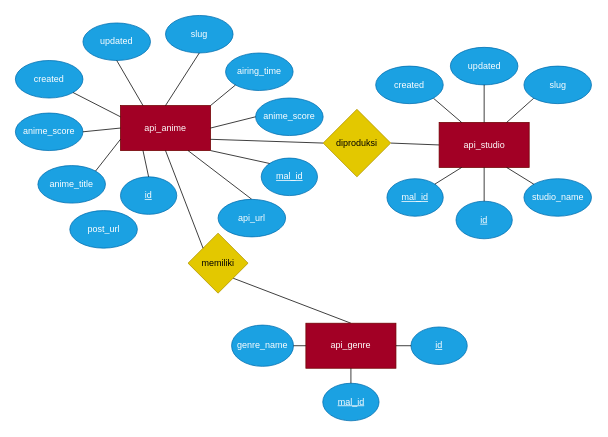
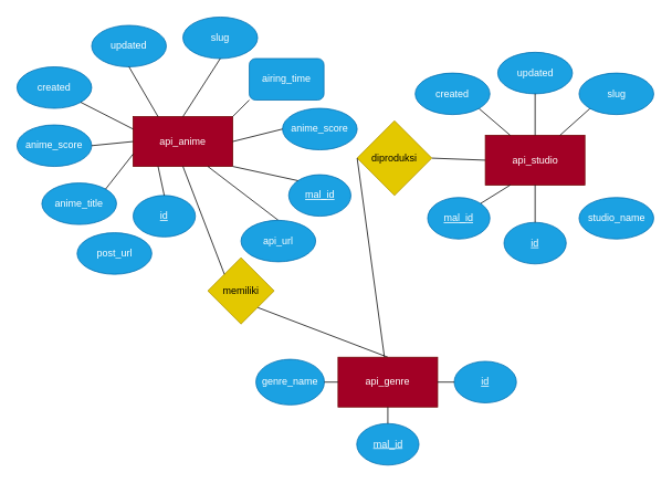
- <mxCell id="18" value="airing_time" style="ellipse;whiteSpace=wrap;html=1;fontStyle=0;fillColor=#1ba1e2;fontColor=#ffffff;strokeColor=#006EAF;" vertex="1" parent="6"><mxGeometry x="280" y="50" width="90" height="50" as="geometry" /></mxCell>
+ <mxCell id="18" value="airing_time" style="whiteSpace=wrap;html=1;fontStyle=0;fillColor=#1ba1e2;fontColor=#ffffff;strokeColor=#006EAF;rounded=1;" vertex="1" parent="6"><mxGeometry x="280" y="50" width="90" height="50" as="geometry" /></mxCell>
- <mxCell id="29" style="edgeStyle=none;html=1;exitX=0;exitY=0.5;exitDx=0;exitDy=0;entryX=1;entryY=0.75;entryDx=0;entryDy=0;endArrow=none;endFill=0;strokeColor=#000000;" edge="1" parent="1" source="3" target="7"><mxGeometry relative="1" as="geometry" /></mxCell>
+ <mxCell id="29" style="edgeStyle=none;html=1;exitX=0;exitY=0.5;exitDx=0;exitDy=0;endArrow=none;endFill=0;strokeColor=#000000;" edge="1" parent="1" source="3" target="46"><mxGeometry relative="1" as="geometry" /></mxCell>
- <mxCell id="44" style="edgeStyle=none;html=1;exitX=0.75;exitY=1;exitDx=0;exitDy=0;entryX=0;entryY=0;entryDx=0;entryDy=0;endArrow=none;endFill=0;strokeColor=#000000;" edge="1" parent="31" source="32" target="43"><mxGeometry relative="1" as="geometry" /></mxCell>
